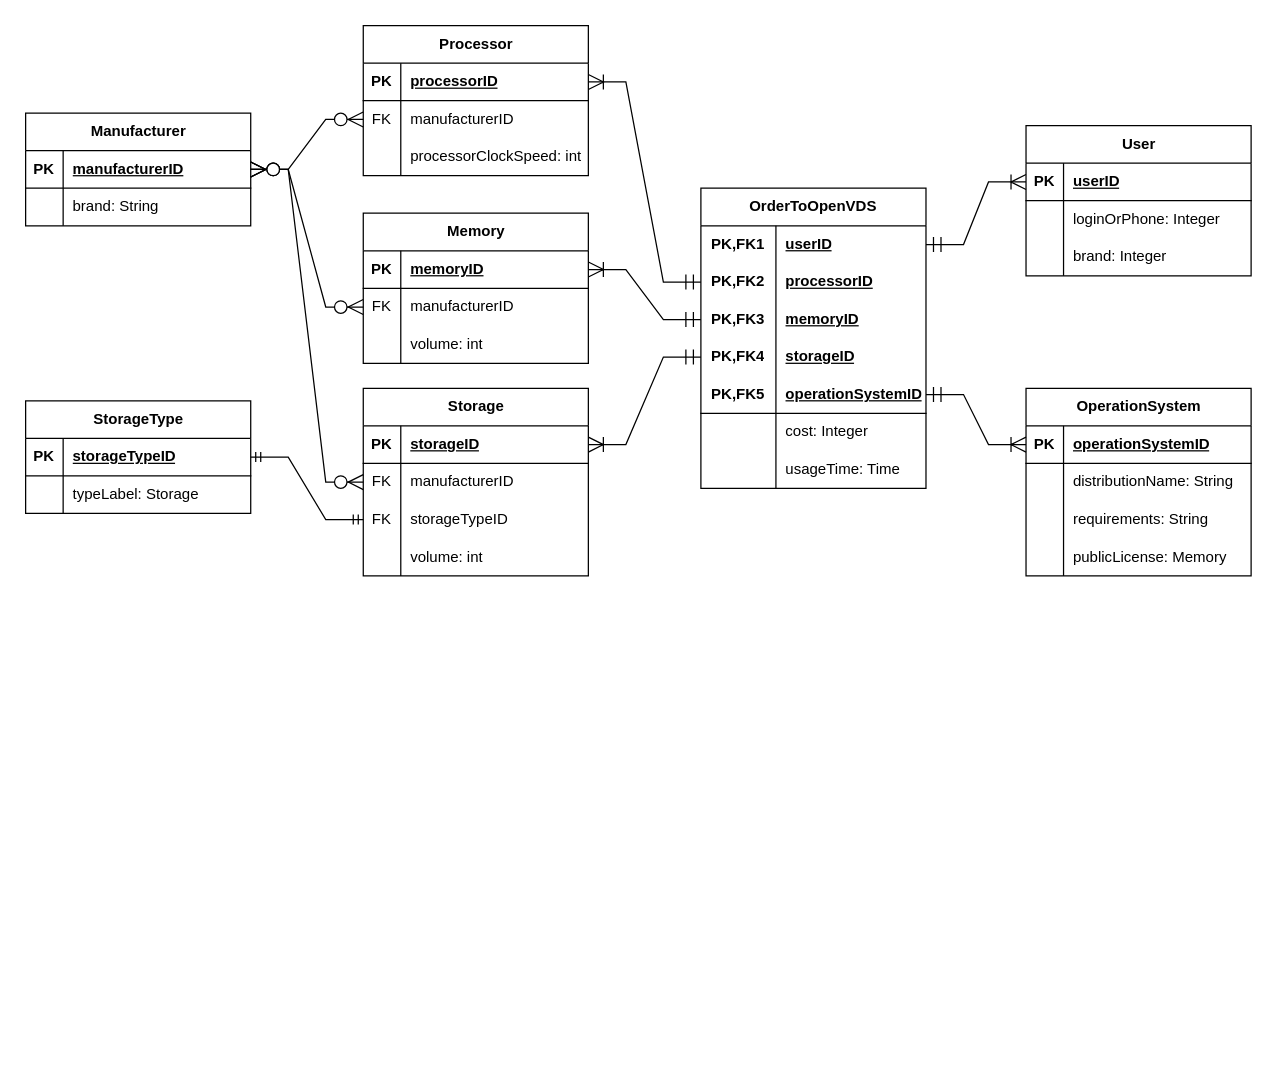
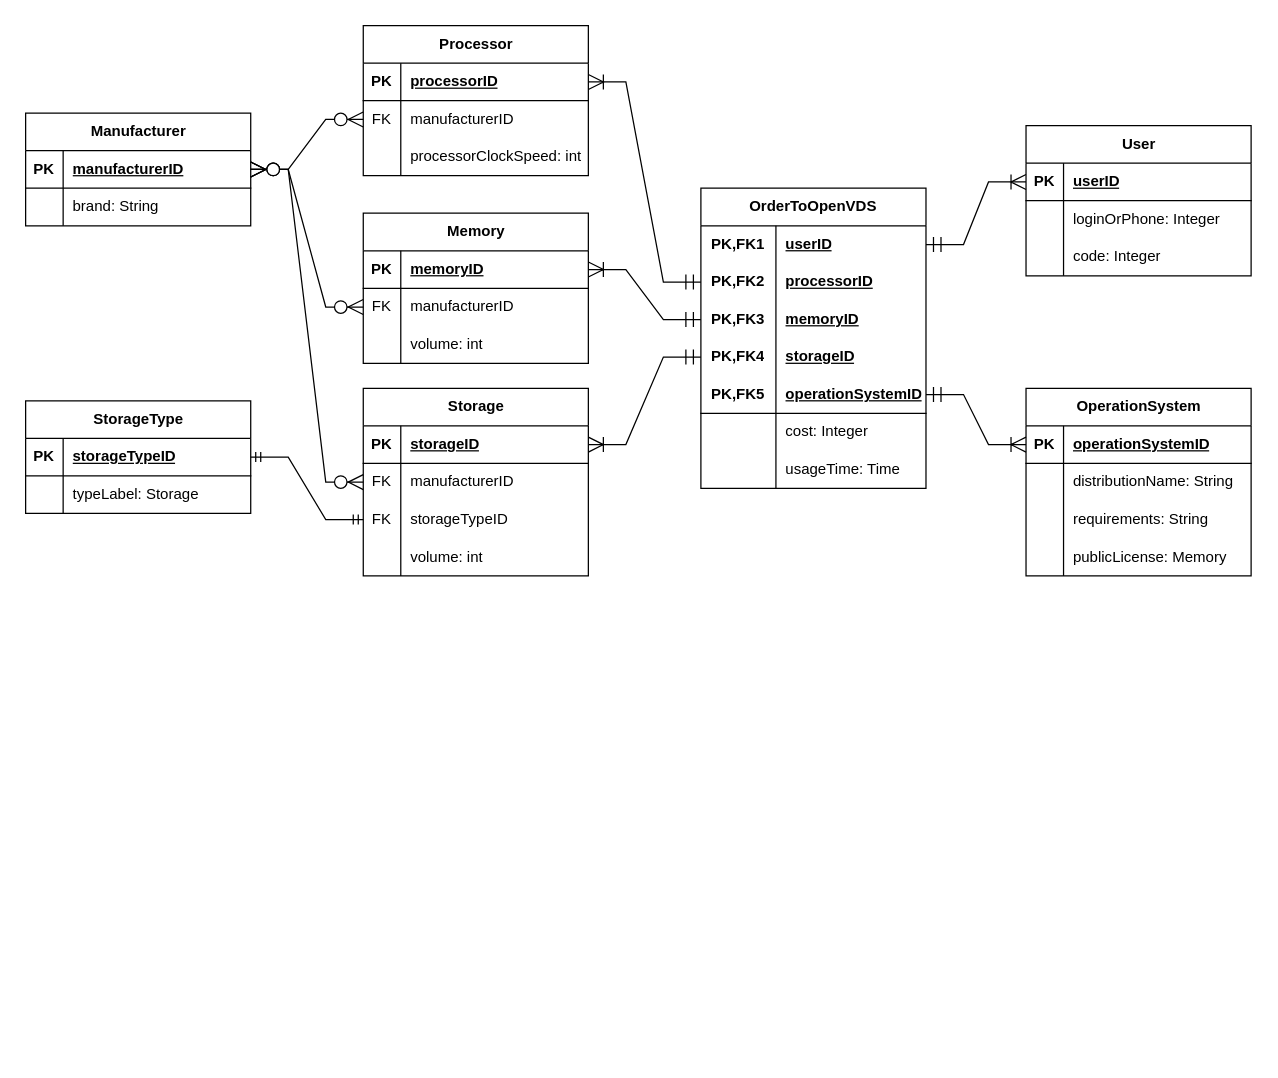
- <mxCell id="87" value="brand: Integer" style="shape=partialRectangle;connectable=0;fillColor=none;top=0;left=0;bottom=0;right=0;align=left;spacingLeft=6;overflow=hidden;whiteSpace=wrap;html=1;" parent="85" vertex="1"><mxGeometry x="30" width="150" height="30" as="geometry"><mxRectangle width="150" height="30" as="alternateBounds" /></mxGeometry></mxCell>
+ <mxCell id="87" value="code: Integer" style="shape=partialRectangle;connectable=0;fillColor=none;top=0;left=0;bottom=0;right=0;align=left;spacingLeft=6;overflow=hidden;whiteSpace=wrap;html=1;" parent="85" vertex="1"><mxGeometry x="30" width="150" height="30" as="geometry"><mxRectangle width="150" height="30" as="alternateBounds" /></mxGeometry></mxCell>
